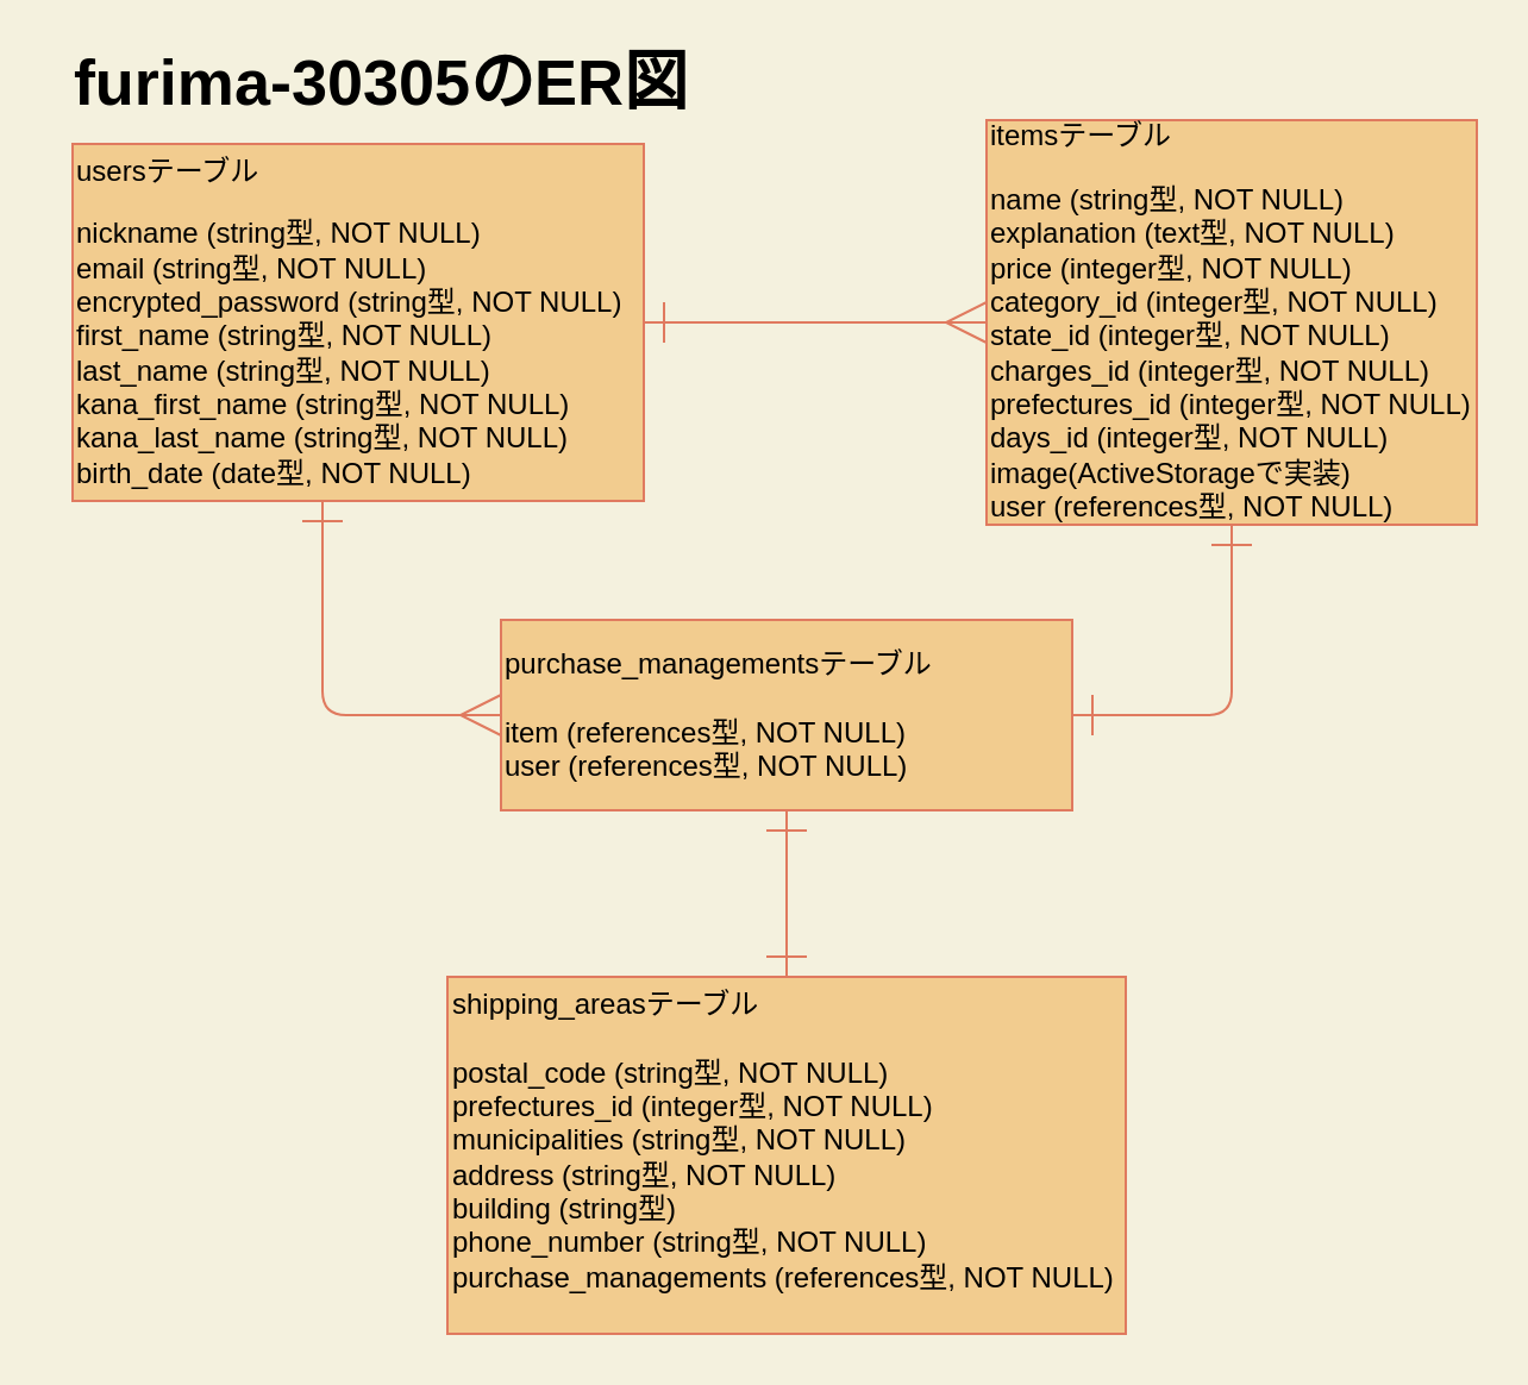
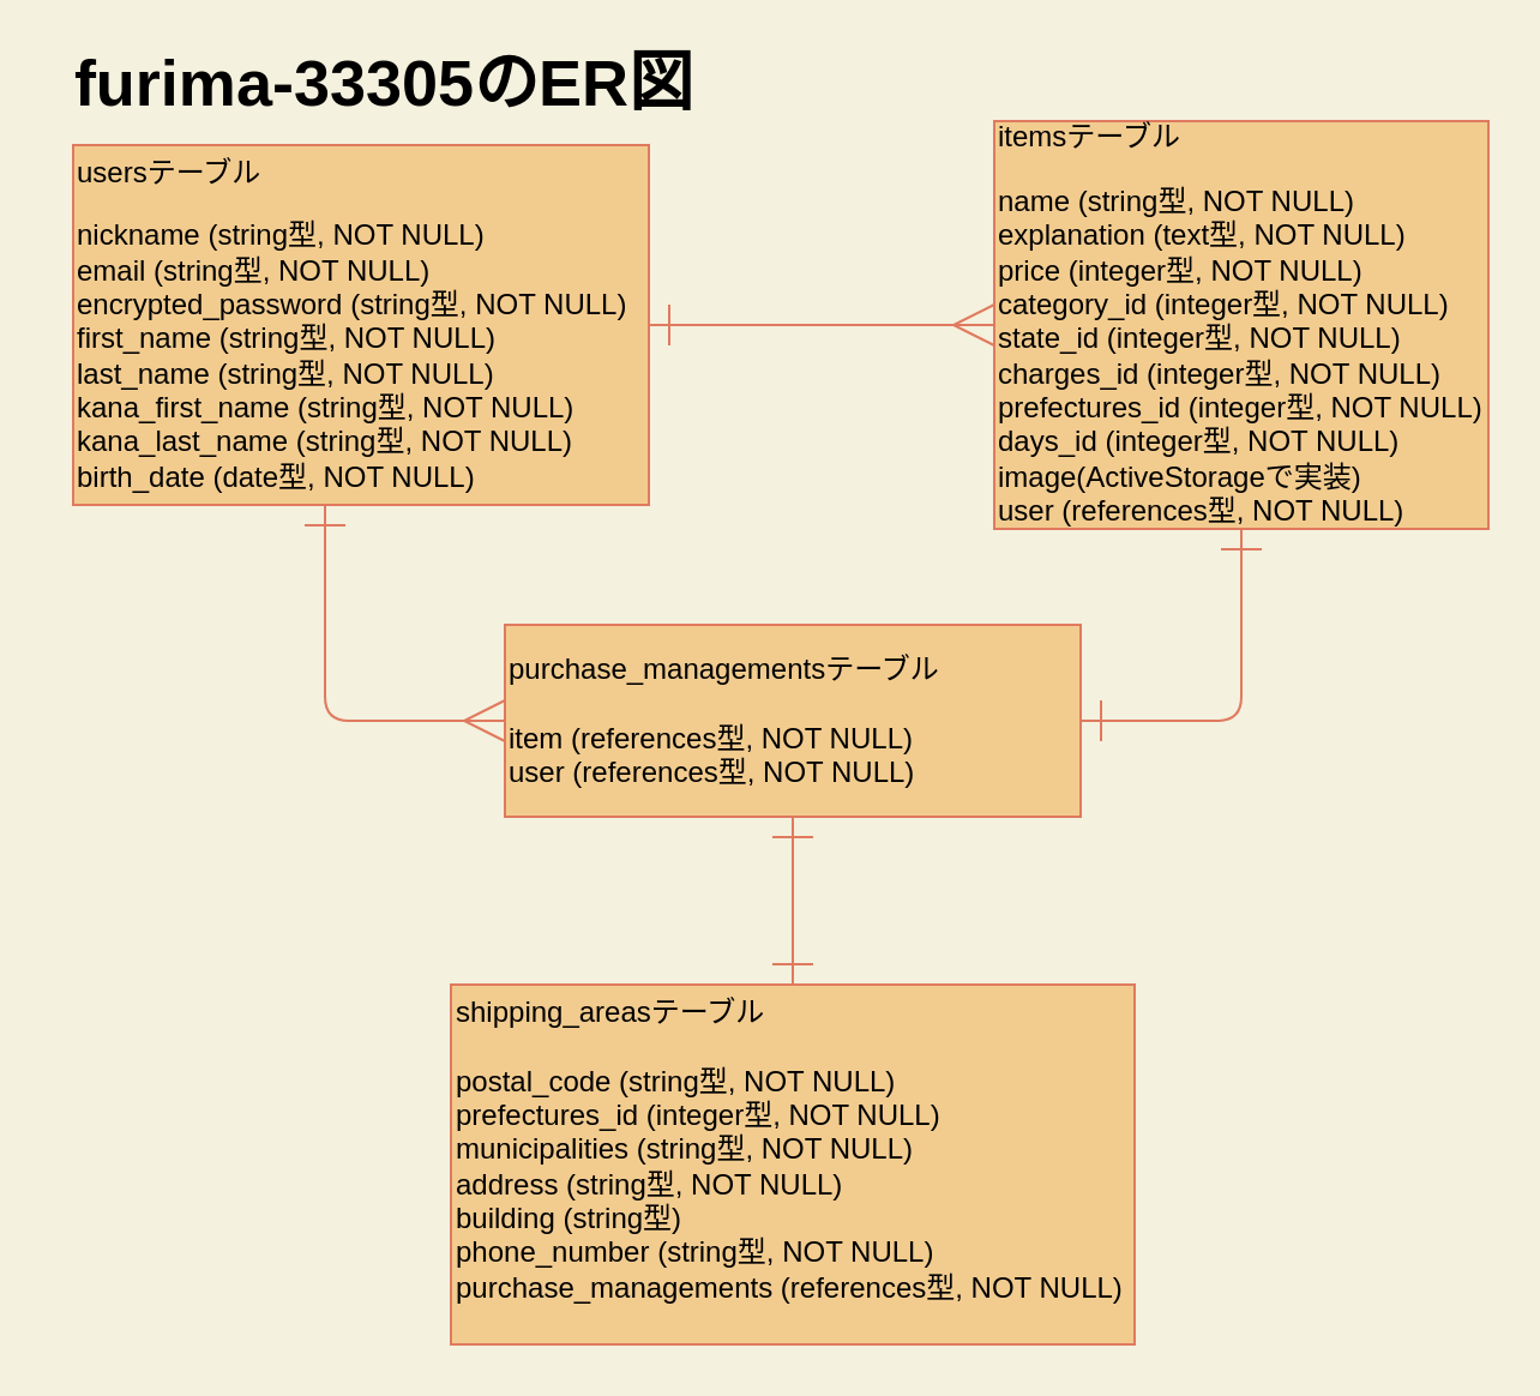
- <mxCell id="2" value="&lt;b&gt;&lt;font style=&quot;font-size: 27px&quot;&gt;furima-30305のER図&lt;/font&gt;&lt;/b&gt;" style="text;html=1;strokeColor=none;fillColor=none;align=center;verticalAlign=middle;whiteSpace=wrap;rounded=0;fontColor=#000000;" parent="1" vertex="1"><mxGeometry x="20" width="280" height="30" as="geometry" y="20" /></mxCell>
+ <mxCell id="2" value="&lt;b&gt;&lt;font style=&quot;font-size: 27px&quot;&gt;furima-33305のER図&lt;/font&gt;&lt;/b&gt;" style="text;html=1;strokeColor=none;fillColor=none;align=center;verticalAlign=middle;whiteSpace=wrap;rounded=0;fontColor=#000000;" parent="1" vertex="1"><mxGeometry x="20" width="280" height="30" as="geometry" y="20" /></mxCell>
